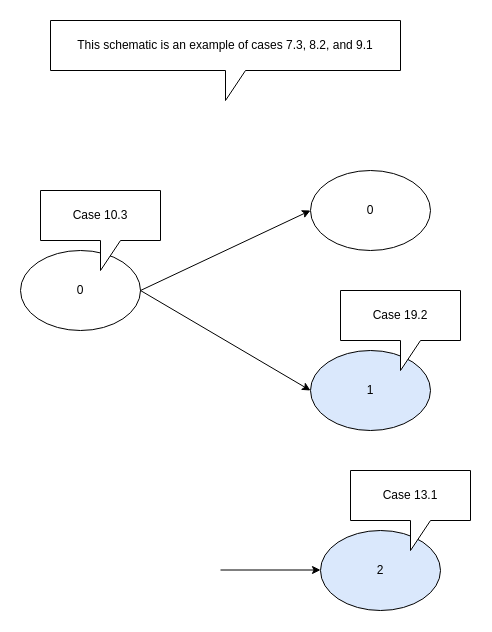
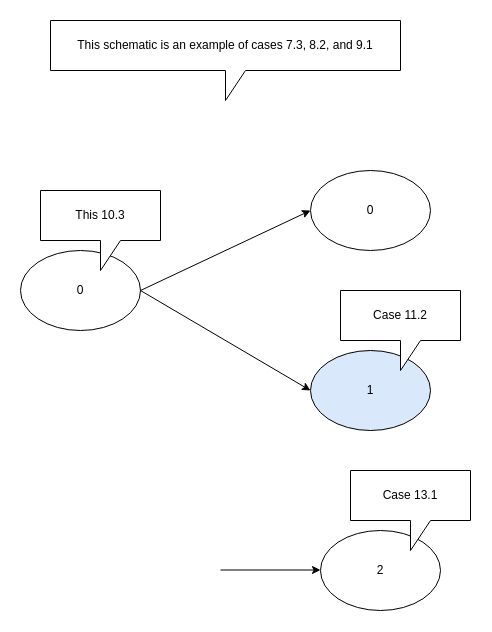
- <mxCell id="10" value="Case 10.3" style="shape=callout;whiteSpace=wrap;html=1;perimeter=calloutPerimeter;" vertex="1" parent="1"><mxGeometry x="40" y="190" width="120" height="80" as="geometry" /></mxCell>
+ <mxCell id="10" value="This 10.3" style="shape=callout;whiteSpace=wrap;html=1;perimeter=calloutPerimeter;" vertex="1" parent="1"><mxGeometry x="40" y="190" width="120" height="80" as="geometry" /></mxCell>
- <mxCell id="12" value="Case 19.2" style="shape=callout;whiteSpace=wrap;html=1;perimeter=calloutPerimeter;" vertex="1" parent="1"><mxGeometry x="340" y="290" width="120" height="80" as="geometry" /></mxCell>
+ <mxCell id="12" value="Case 11.2" style="shape=callout;whiteSpace=wrap;html=1;perimeter=calloutPerimeter;" vertex="1" parent="1"><mxGeometry x="340" y="290" width="120" height="80" as="geometry" /></mxCell>
- <mxCell id="8" value="2" style="ellipse;whiteSpace=wrap;html=1;fillColor=#dae8fc;" vertex="1" parent="1"><mxGeometry x="320" y="530" width="120" height="80" as="geometry" /></mxCell>
+ <mxCell id="8" value="2" style="ellipse;whiteSpace=wrap;html=1;" vertex="1" parent="1"><mxGeometry x="320" y="530" width="120" height="80" as="geometry" /></mxCell>
